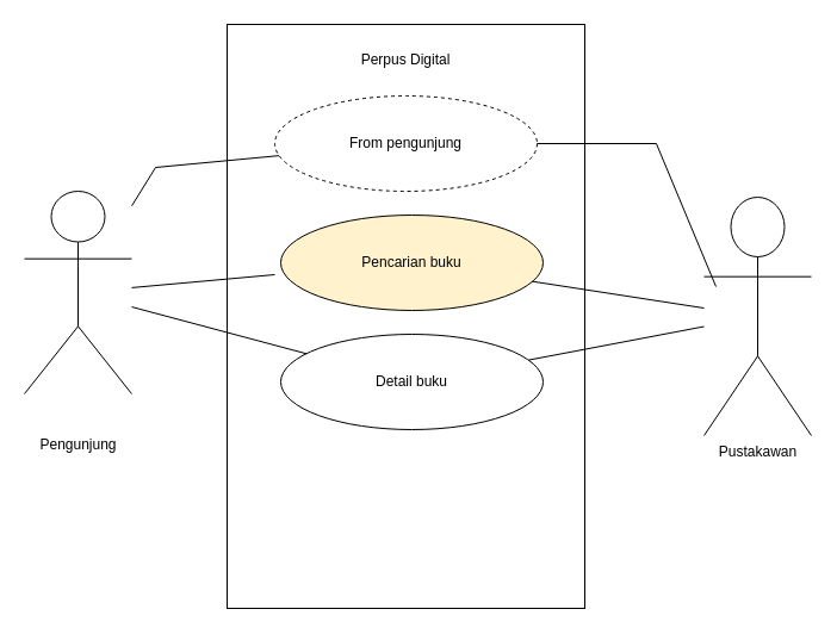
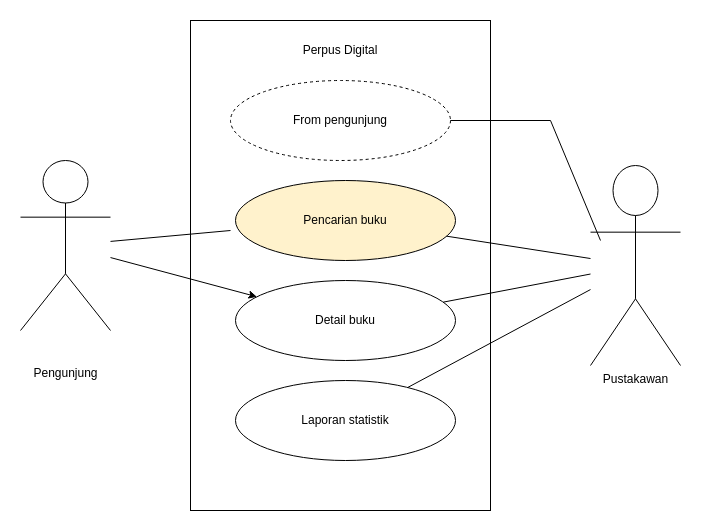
- <mxCell id="10" value="" style="endArrow=none;html=1;rounded=0;" edge="1" parent="1" source="7" target="3"><mxGeometry width="50" height="50" relative="1" as="geometry"><mxPoint x="90" y="285" as="sourcePoint" /><mxPoint x="140" y="235" as="targetPoint" /><Array as="points"><mxPoint x="130" y="140" /></Array></mxGeometry></mxCell>
- <mxCell id="11" value="" style="endArrow=none;html=1;rounded=0;" edge="1" parent="1" source="7" target="5"><mxGeometry width="50" height="50" relative="1" as="geometry"><mxPoint x="120" y="340" as="sourcePoint" /><mxPoint x="170" y="290" as="targetPoint" /></mxGeometry></mxCell>
+ <mxCell id="11" value="" style="endArrow=classic;html=1;rounded=0;" edge="1" parent="1" source="7" target="5"><mxGeometry width="50" height="50" relative="1" as="geometry"><mxPoint x="120" y="340" as="sourcePoint" /><mxPoint x="170" y="290" as="targetPoint" /></mxGeometry></mxCell>
+ <mxCell id="16" value="" style="endArrow=none;html=1;rounded=0;" edge="1" parent="1" source="6" target="8"><mxGeometry width="50" height="50" relative="1" as="geometry"><mxPoint x="520" y="380" as="sourcePoint" /><mxPoint x="570" y="330" as="targetPoint" /></mxGeometry></mxCell>
+ <mxCell id="6" value="Laporan statistik" style="ellipse;whiteSpace=wrap;html=1;" vertex="1" parent="1"><mxGeometry x="235" y="380" width="220" height="80" as="geometry" /></mxCell>
